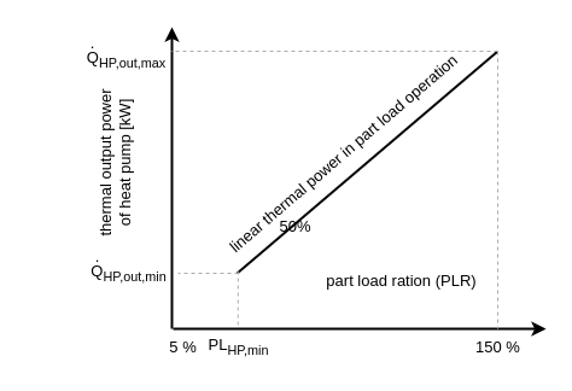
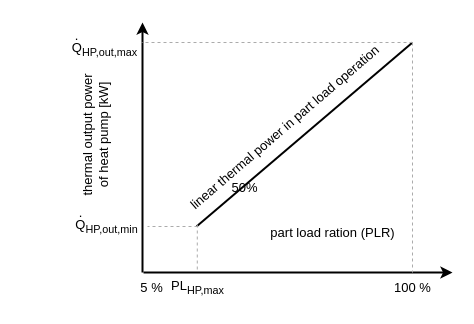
- <mxCell id="14" value="PL&lt;sub&gt;HP,min&lt;/sub&gt;" style="text;html=1;align=center;verticalAlign=middle;resizable=0;points=[];autosize=1;strokeColor=none;fillColor=none;fontSize=13;" parent="1" vertex="1"><mxGeometry x="162" y="272" width="70" height="30" as="geometry" /></mxCell>
+ <mxCell id="14" value="PL&lt;sub&gt;HP,max&lt;/sub&gt;" style="text;html=1;align=center;verticalAlign=middle;resizable=0;points=[];autosize=1;strokeColor=none;fillColor=none;fontSize=13;" parent="1" vertex="1"><mxGeometry x="162" y="272" width="70" height="30" as="geometry" /></mxCell>
- <mxCell id="6" value="150 %" style="text;html=1;align=center;verticalAlign=middle;resizable=0;points=[];autosize=1;strokeColor=none;fillColor=none;fontSize=13;" parent="1" vertex="1"><mxGeometry x="382" y="272" width="60" height="30" as="geometry" /></mxCell>
+ <mxCell id="6" value="100 %" style="text;html=1;align=center;verticalAlign=middle;resizable=0;points=[];autosize=1;strokeColor=none;fillColor=none;fontSize=13;" parent="1" vertex="1"><mxGeometry x="382" y="272" width="60" height="30" as="geometry" /></mxCell>
